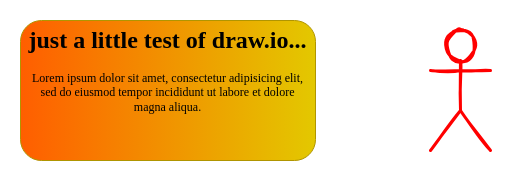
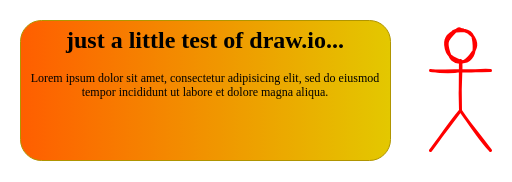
- <mxCell id="3" value="&lt;h1 align=&quot;center&quot;&gt;&lt;font face=&quot;Lucida Console&quot;&gt;just a little test of draw.io...&lt;br&gt;&lt;/font&gt;&lt;/h1&gt;&lt;p align=&quot;center&quot;&gt;&lt;font face=&quot;Lucida Console&quot;&gt;Lorem ipsum dolor sit amet, consectetur adipisicing elit, sed do eiusmod tempor incididunt ut labore et dolore magna aliqua.&lt;/font&gt;&lt;/p&gt;" style="text;html=1;strokeColor=#B09500;fillColor=#e3c800;spacing=5;spacingTop=-20;whiteSpace=wrap;overflow=hidden;rounded=1;fontColor=#000000;gradientColor=#FF5E00;gradientDirection=west;glass=0;shadow=0;sketch=0;align=center;" vertex="1" parent="1"><mxGeometry x="20" y="20" width="295" height="140" as="geometry" /></mxCell>
+ <mxCell id="3" value="&lt;h1 align=&quot;center&quot;&gt;&lt;font face=&quot;Lucida Console&quot;&gt;just a little test of draw.io...&lt;br&gt;&lt;/font&gt;&lt;/h1&gt;&lt;p align=&quot;center&quot;&gt;&lt;font face=&quot;Lucida Console&quot;&gt;Lorem ipsum dolor sit amet, consectetur adipisicing elit, sed do eiusmod tempor incididunt ut labore et dolore magna aliqua.&lt;/font&gt;&lt;/p&gt;" style="text;html=1;strokeColor=#B09500;fillColor=#e3c800;spacing=5;spacingTop=-20;whiteSpace=wrap;overflow=hidden;rounded=1;fontColor=#000000;gradientColor=#FF5E00;gradientDirection=west;glass=0;shadow=0;sketch=0;align=center;" vertex="1" parent="1"><mxGeometry x="20" y="20" width="370" height="140" as="geometry" /></mxCell>
